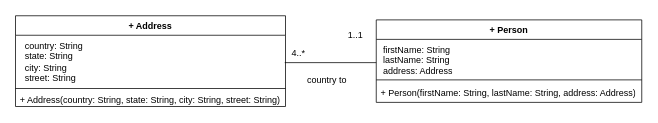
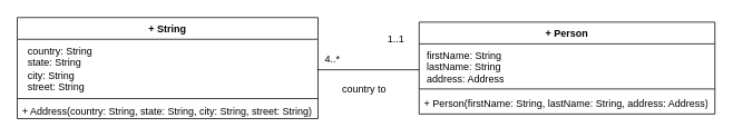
- <mxCell id="6" value="+ Address" style="swimlane;fontStyle=1;align=center;verticalAlign=top;childLayout=stackLayout;horizontal=1;startSize=26;horizontalStack=0;resizeParent=1;resizeParentMax=0;resizeLast=0;collapsible=1;marginBottom=0;whiteSpace=wrap;html=1;" parent="1" vertex="1"><mxGeometry x="20" y="20.5" width="360" height="121" as="geometry" /></mxCell>
+ <mxCell id="6" value="+ String" style="swimlane;fontStyle=1;align=center;verticalAlign=top;childLayout=stackLayout;horizontal=1;startSize=26;horizontalStack=0;resizeParent=1;resizeParentMax=0;resizeLast=0;collapsible=1;marginBottom=0;whiteSpace=wrap;html=1;" parent="1" vertex="1"><mxGeometry x="20" y="20.5" width="360" height="121" as="geometry" /></mxCell>
